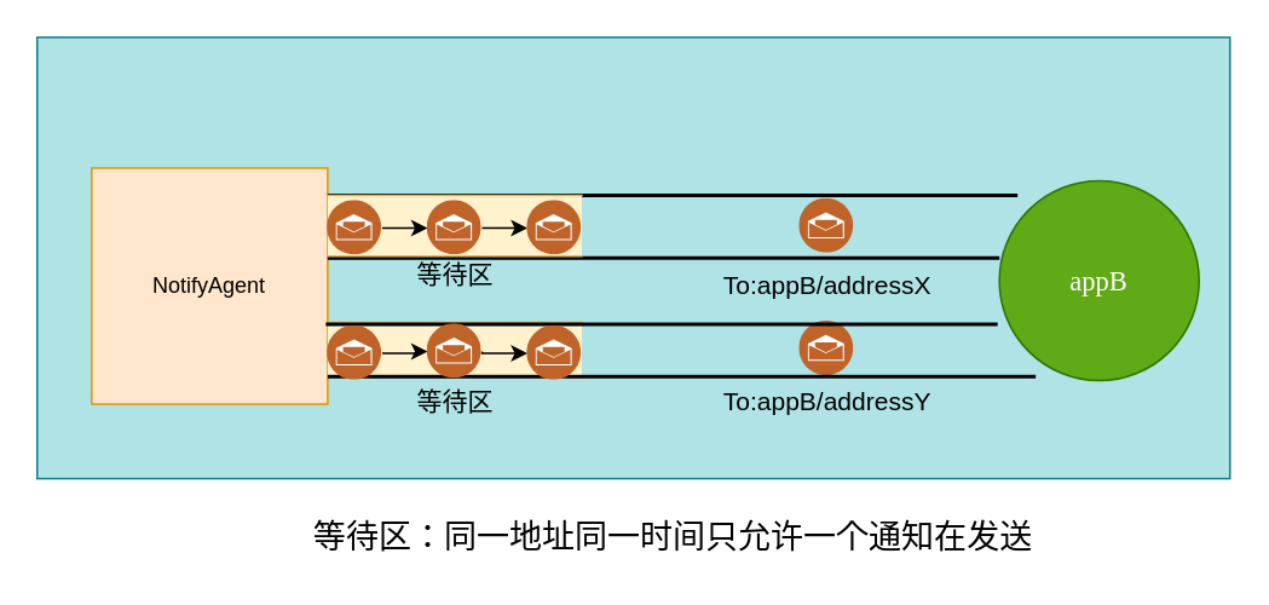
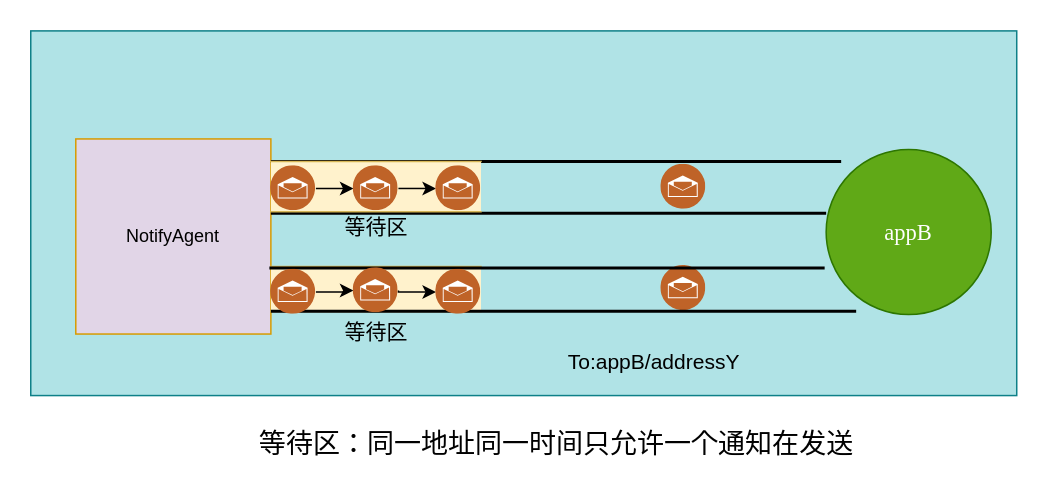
- <mxCell id="4" value="NotifyAgent" style="whiteSpace=wrap;html=1;aspect=fixed;fillColor=#ffe6cc;strokeColor=#d79b00;align=center;" vertex="1" parent="1"><mxGeometry x="50" y="92" width="130" height="130" as="geometry" /></mxCell>
+ <mxCell id="4" value="NotifyAgent" style="whiteSpace=wrap;html=1;aspect=fixed;fillColor=#e1d5e7;strokeColor=#d79b00;align=center;" vertex="1" parent="1"><mxGeometry x="50" y="92" width="130" height="130" as="geometry" /></mxCell>
- <mxCell id="26" value="To:appB/addressX" style="text;html=1;align=center;verticalAlign=middle;resizable=0;points=[];autosize=1;fontSize=14;" vertex="1" parent="1"><mxGeometry x="390" y="146.5" width="130" height="20" as="geometry" /></mxCell>
- <mxCell id="27" value="To:appB/addressY" style="text;html=1;align=center;verticalAlign=middle;resizable=0;points=[];autosize=1;fontSize=14;" vertex="1" parent="1"><mxGeometry x="390" y="211" width="130" height="20" as="geometry" /></mxCell>
+ <mxCell id="27" value="To:appB/addressY" style="text;html=1;align=center;verticalAlign=middle;resizable=0;points=[];autosize=1;fontSize=14;" vertex="1" parent="1"><mxGeometry x="370" y="231" width="130" height="20" as="geometry" /></mxCell>
